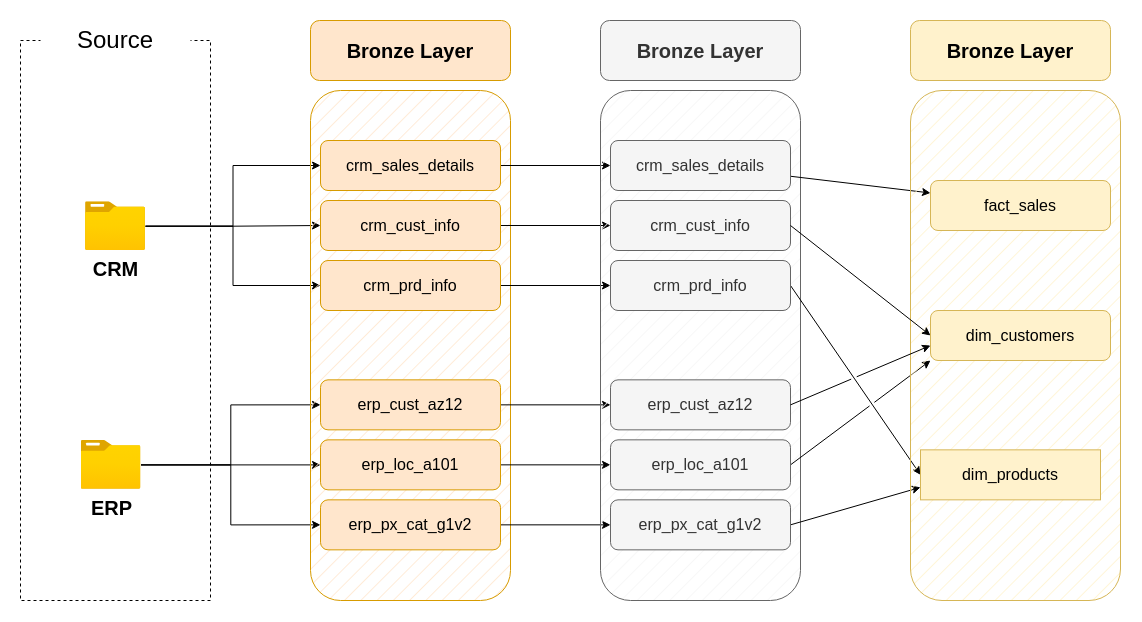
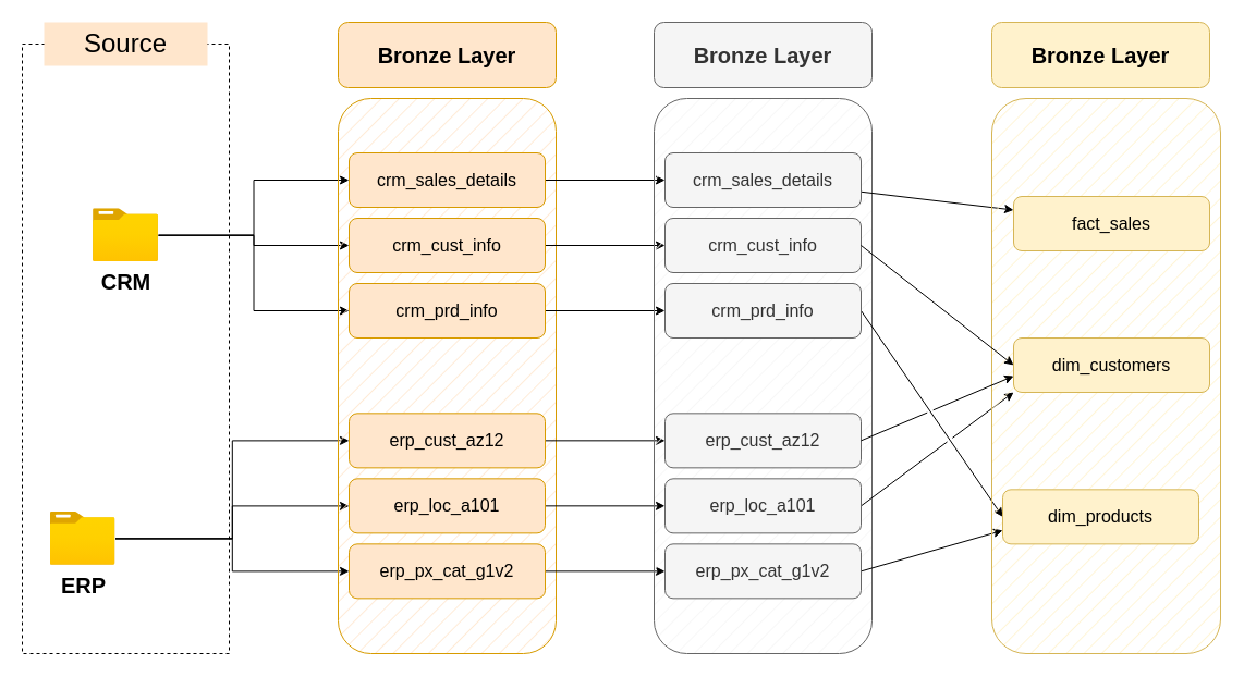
- <mxCell id="3" value="&lt;font style=&quot;font-size: 24px;&quot;&gt;Source&lt;/font&gt;" style="rounded=0;whiteSpace=wrap;html=1;strokeColor=none;" parent="1" vertex="1"><mxGeometry x="40" y="20" width="150" height="40" as="geometry" /></mxCell>
+ <mxCell id="3" value="&lt;font style=&quot;font-size: 24px;&quot;&gt;Source&lt;/font&gt;" style="rounded=0;whiteSpace=wrap;html=1;strokeColor=none;fillColor=#ffe6cc;" parent="1" vertex="1"><mxGeometry x="40" y="20" width="150" height="40" as="geometry" /></mxCell>
- <mxCell id="7" value="&lt;font style=&quot;font-size: 20px;&quot;&gt;&lt;b&gt;CRM&lt;/b&gt;&lt;/font&gt;" style="image;aspect=fixed;html=1;points=[];align=center;fontSize=12;image=img/lib/azure2/general/Folder_Blank.svg;" parent="1" vertex="1"><mxGeometry x="85" y="201.3" width="60" height="48.7" as="geometry" /></mxCell>
+ <mxCell id="7" value="&lt;font style=&quot;font-size: 20px;&quot;&gt;&lt;b&gt;CRM&lt;/b&gt;&lt;/font&gt;" style="image;aspect=fixed;html=1;points=[];align=center;fontSize=12;image=img/lib/azure2/general/Folder_Blank.svg;" parent="1" vertex="1"><mxGeometry x="85" y="191.3" width="60" height="48.7" as="geometry" /></mxCell>
- <mxCell id="11" value="&lt;span style=&quot;font-size: 20px;&quot;&gt;&lt;b&gt;ERP&lt;/b&gt;&lt;/span&gt;&lt;div&gt;&lt;span style=&quot;font-size: 20px;&quot;&gt;&lt;b&gt;&lt;br&gt;&lt;/b&gt;&lt;/span&gt;&lt;/div&gt;" style="image;aspect=fixed;html=1;points=[];align=center;fontSize=12;image=img/lib/azure2/general/Folder_Blank.svg;" parent="1" vertex="1"><mxGeometry x="80.5" y="440" width="60" height="48.7" as="geometry" /></mxCell>
+ <mxCell id="11" value="&lt;span style=&quot;font-size: 20px;&quot;&gt;&lt;b&gt;ERP&lt;/b&gt;&lt;/span&gt;&lt;div&gt;&lt;span style=&quot;font-size: 20px;&quot;&gt;&lt;b&gt;&lt;br&gt;&lt;/b&gt;&lt;/span&gt;&lt;/div&gt;" style="image;aspect=fixed;html=1;points=[];align=center;fontSize=12;image=img/lib/azure2/general/Folder_Blank.svg;" parent="1" vertex="1"><mxGeometry x="45.5" y="470" width="60" height="48.7" as="geometry" /></mxCell>
- <mxCell id="41" value="&lt;font style=&quot;font-size: 16px;&quot;&gt;dim_products&lt;/font&gt;" style="whiteSpace=wrap;html=1;fillColor=#fff2cc;strokeColor=#d6b656;rounded=0;" parent="1" vertex="1"><mxGeometry x="920" y="449.35" width="180" height="50" as="geometry" /></mxCell>
+ <mxCell id="41" value="&lt;font style=&quot;font-size: 16px;&quot;&gt;dim_products&lt;/font&gt;" style="rounded=1;whiteSpace=wrap;html=1;fillColor=#fff2cc;strokeColor=#d6b656;" parent="1" vertex="1"><mxGeometry x="920" y="449.35" width="180" height="50" as="geometry" /></mxCell>
